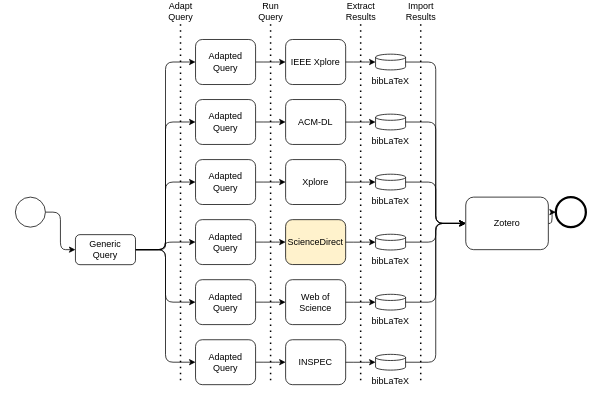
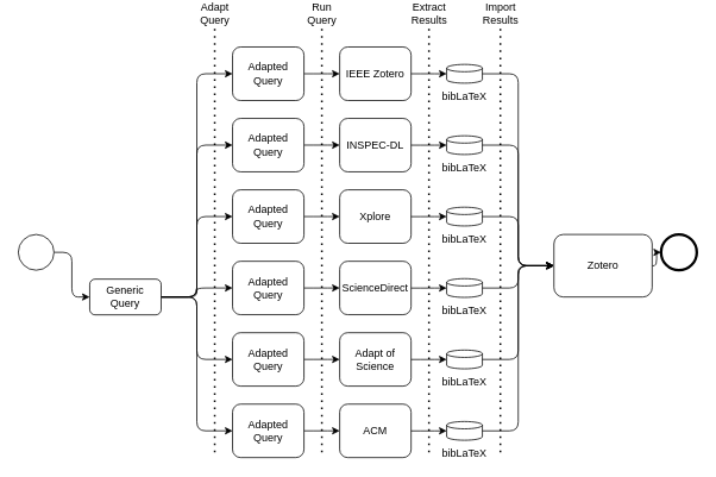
- <mxCell id="22" value="IEEE Xplore" style="rounded=1;whiteSpace=wrap;html=1;fontSize=12;" vertex="1" parent="1"><mxGeometry x="380" y="41" width="80" height="60" as="geometry" /></mxCell>
+ <mxCell id="22" value="IEEE Zotero" style="rounded=1;whiteSpace=wrap;html=1;fontSize=12;" vertex="1" parent="1"><mxGeometry x="380" y="41" width="80" height="60" as="geometry" /></mxCell>
- <mxCell id="23" value="ACM-DL" style="rounded=1;whiteSpace=wrap;html=1;fontSize=12;" vertex="1" parent="1"><mxGeometry x="380" y="121" width="80" height="59.842" as="geometry" /></mxCell>
+ <mxCell id="23" value="INSPEC-DL" style="rounded=1;whiteSpace=wrap;html=1;fontSize=12;" vertex="1" parent="1"><mxGeometry x="380" y="121" width="80" height="59.842" as="geometry" /></mxCell>
- <mxCell id="25" value="ScienceDirect" style="rounded=1;whiteSpace=wrap;html=1;fontSize=12;fillColor=#fff2cc;" vertex="1" parent="1"><mxGeometry x="380" y="281" width="80" height="59.842" as="geometry" /></mxCell>
+ <mxCell id="25" value="ScienceDirect" style="rounded=1;whiteSpace=wrap;html=1;fontSize=12;" vertex="1" parent="1"><mxGeometry x="380" y="281" width="80" height="59.842" as="geometry" /></mxCell>
- <mxCell id="26" value="Web of Science" style="rounded=1;whiteSpace=wrap;html=1;fontSize=12;" vertex="1" parent="1"><mxGeometry x="380" y="361" width="80" height="59.842" as="geometry" /></mxCell>
+ <mxCell id="26" value="Adapt of Science" style="rounded=1;whiteSpace=wrap;html=1;fontSize=12;" vertex="1" parent="1"><mxGeometry x="380" y="361" width="80" height="59.842" as="geometry" /></mxCell>
- <mxCell id="27" value="INSPEC" style="rounded=1;whiteSpace=wrap;html=1;fontSize=12;" vertex="1" parent="1"><mxGeometry x="380" y="441" width="80" height="59.842" as="geometry" /></mxCell>
+ <mxCell id="27" value="ACM" style="rounded=1;whiteSpace=wrap;html=1;fontSize=12;" vertex="1" parent="1"><mxGeometry x="380" y="441" width="80" height="59.842" as="geometry" /></mxCell>
